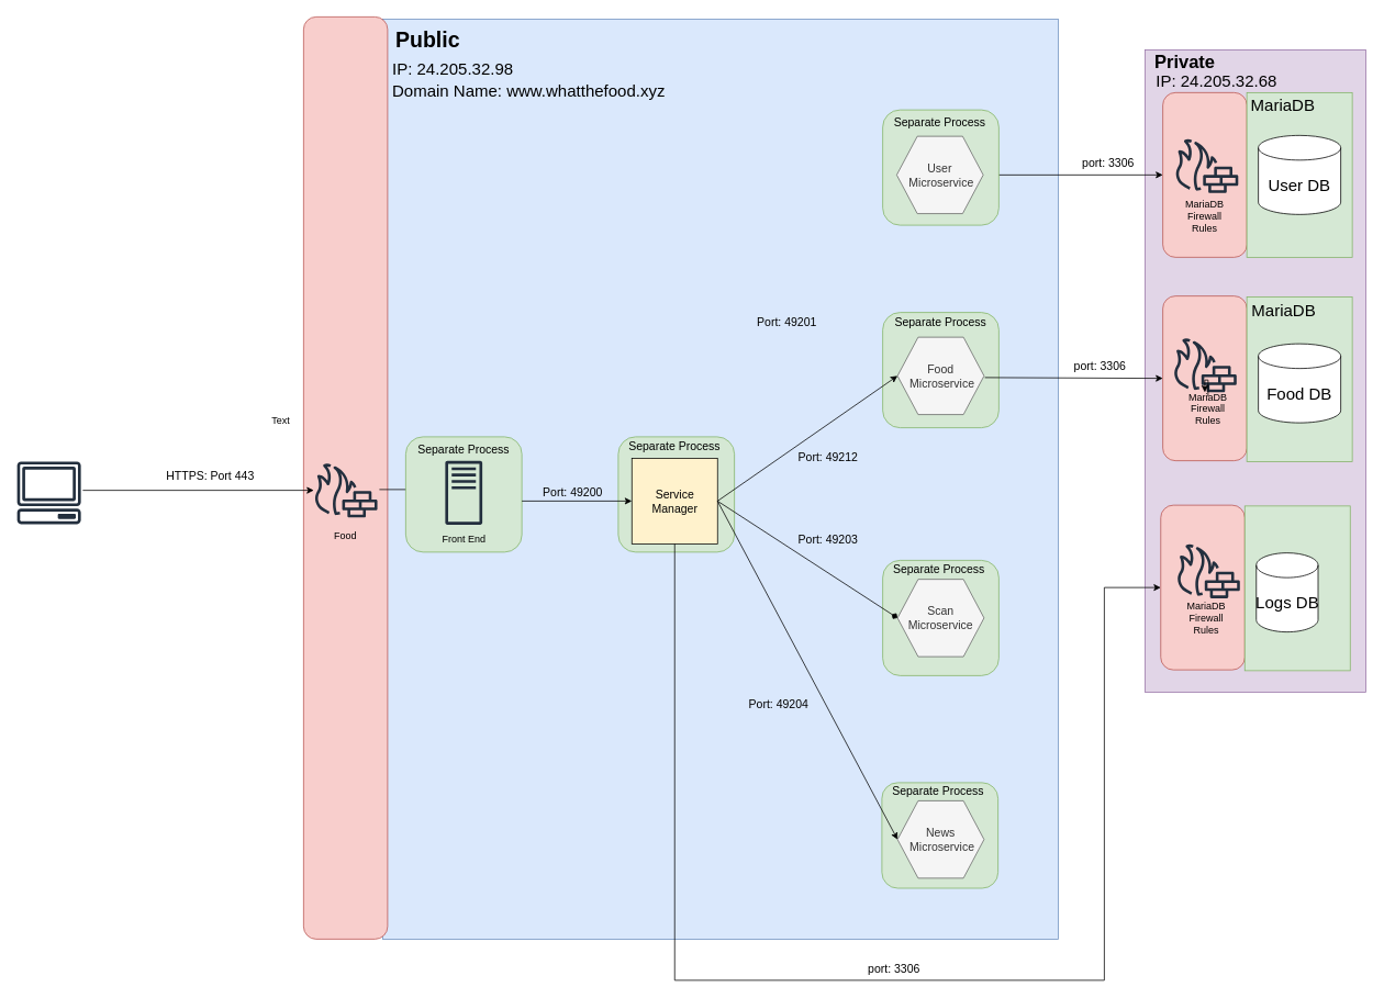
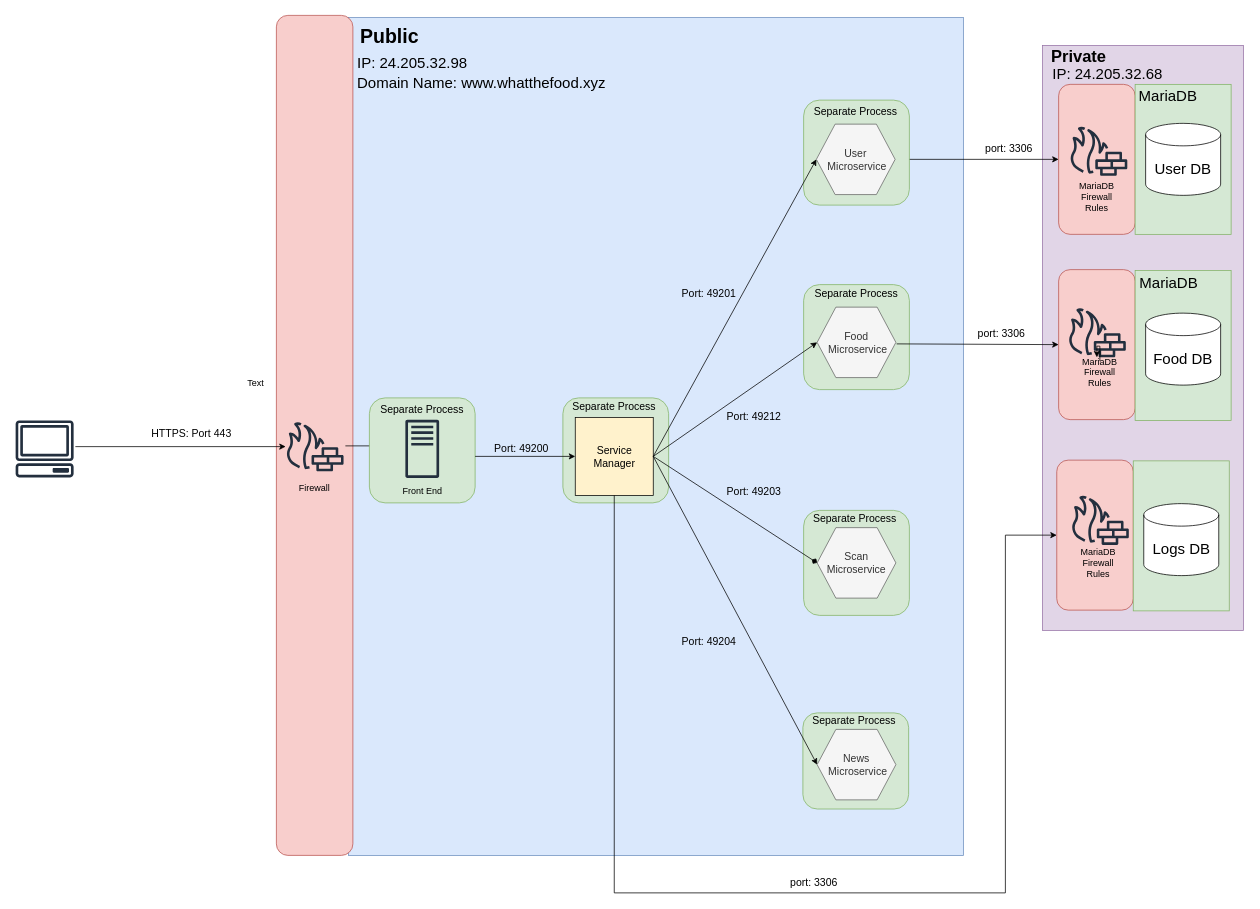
- <mxCell id="40" value="&lt;font style=&quot;font-size: 14px&quot;&gt;Port: 49201&lt;/font&gt;" style="text;html=1;strokeColor=none;fillColor=none;align=center;verticalAlign=middle;whiteSpace=wrap;rounded=0;" vertex="1" parent="1"><mxGeometry x="910" y="375.98" width="90" height="30" as="geometry" /></mxCell>
+ <mxCell id="40" value="&lt;font style=&quot;font-size: 14px&quot;&gt;Port: 49201&lt;/font&gt;" style="text;html=1;strokeColor=none;fillColor=none;align=center;verticalAlign=middle;whiteSpace=wrap;rounded=0;" vertex="1" parent="1"><mxGeometry x="900" y="375.98" width="90" height="30" as="geometry" /></mxCell>
+ <mxCell id="51" value="" style="endArrow=classic;html=1;rounded=0;fontSize=14;exitX=1;exitY=0.5;exitDx=0;exitDy=0;entryX=0;entryY=0.5;entryDx=0;entryDy=0;" edge="1" parent="1" source="45" target="49"><mxGeometry width="50" height="50" relative="1" as="geometry"><mxPoint x="1100" y="580" as="sourcePoint" /><mxPoint x="1150" y="530" as="targetPoint" /></mxGeometry></mxCell>
- <mxCell id="12" value="Food" style="text;html=1;strokeColor=none;fillColor=none;align=center;verticalAlign=middle;whiteSpace=wrap;rounded=0;" vertex="1" parent="1"><mxGeometry x="389" y="635.99" width="60" height="30" as="geometry" /></mxCell>
+ <mxCell id="12" value="Firewall" style="text;html=1;strokeColor=none;fillColor=none;align=center;verticalAlign=middle;whiteSpace=wrap;rounded=0;" vertex="1" parent="1"><mxGeometry x="389" y="635.99" width="60" height="30" as="geometry" /></mxCell>
- <mxCell id="70" value="Logs&amp;nbsp;DB" style="shape=cylinder3;whiteSpace=wrap;html=1;boundedLbl=1;backgroundOutline=1;size=15;fontSize=20;" vertex="1" parent="1"><mxGeometry x="1524.5" y="671" width="75" height="95.99" as="geometry" /></mxCell>
+ <mxCell id="70" value="Logs&amp;nbsp;DB" style="shape=cylinder3;whiteSpace=wrap;html=1;boundedLbl=1;backgroundOutline=1;size=15;fontSize=20;" vertex="1" parent="1"><mxGeometry x="1524.5" y="671" width="100" height="95.99" as="geometry" /></mxCell>
